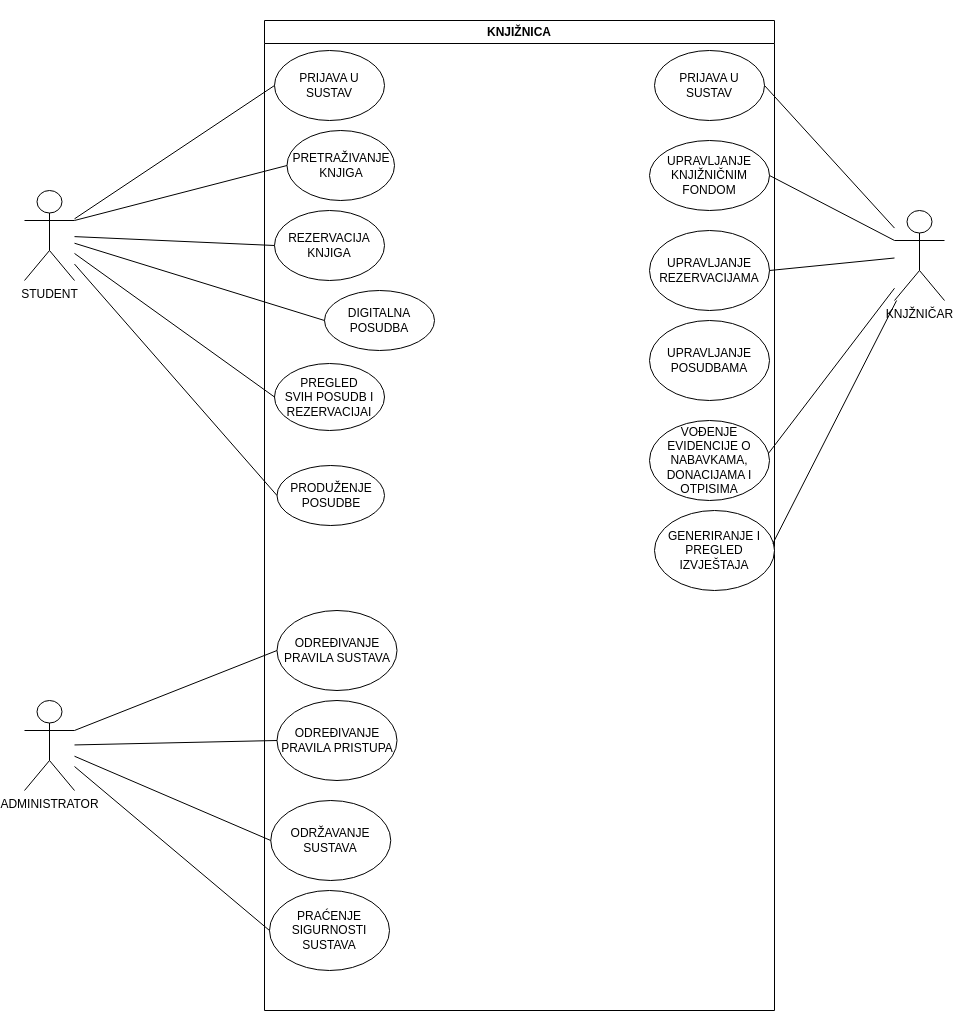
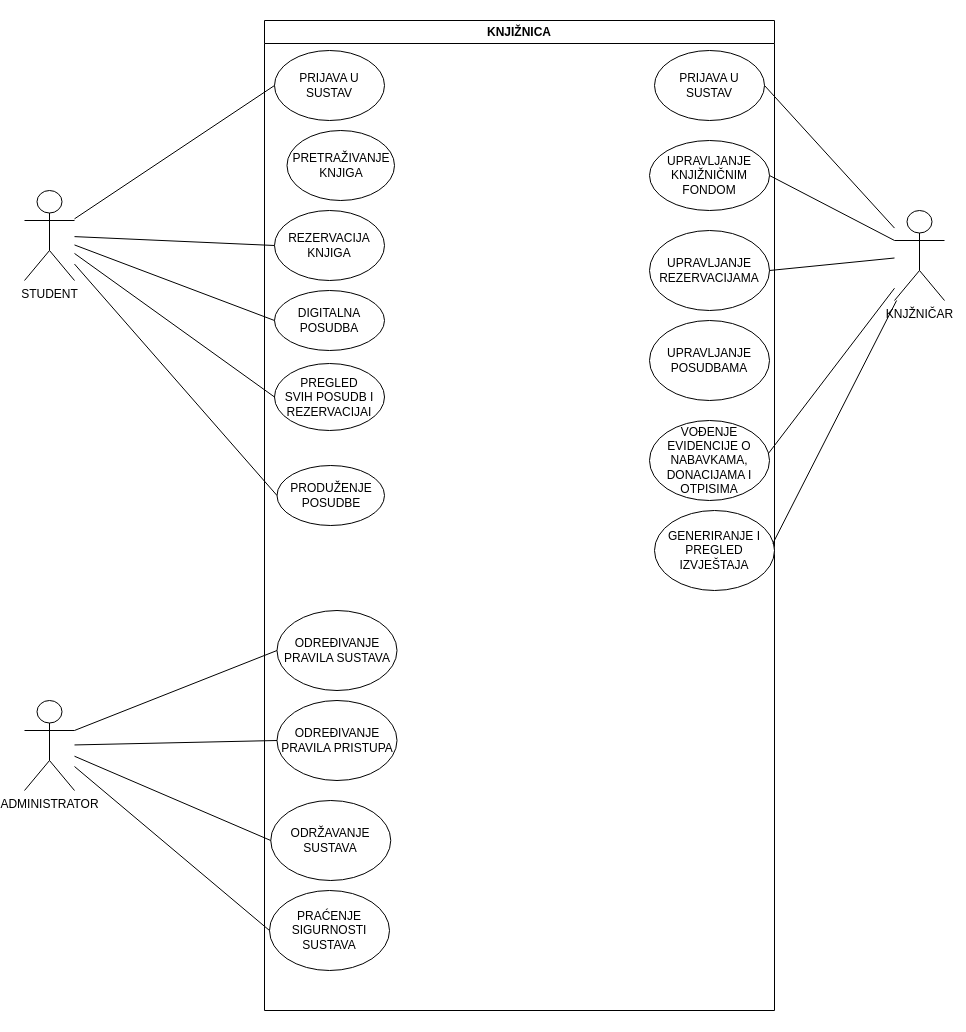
- <mxCell id="24" value="" style="endArrow=none;html=1;rounded=0;entryX=0;entryY=0.5;entryDx=0;entryDy=0;exitX=1;exitY=0.333;exitDx=0;exitDy=0;exitPerimeter=0;" parent="1" source="25" target="3" edge="1"><mxGeometry width="50" height="50" relative="1" as="geometry"><mxPoint x="100" y="230" as="sourcePoint" /><mxPoint x="470" y="240" as="targetPoint" /></mxGeometry></mxCell>
- <mxCell id="5" value="DIGITALNA POSUDBA" style="ellipse;whiteSpace=wrap;html=1;" parent="2" vertex="1"><mxGeometry x="60" y="270" width="110" height="60" as="geometry" /></mxCell>
+ <mxCell id="5" value="DIGITALNA POSUDBA" style="ellipse;whiteSpace=wrap;html=1;" parent="2" vertex="1"><mxGeometry x="10" y="270" width="110" height="60" as="geometry" /></mxCell>
